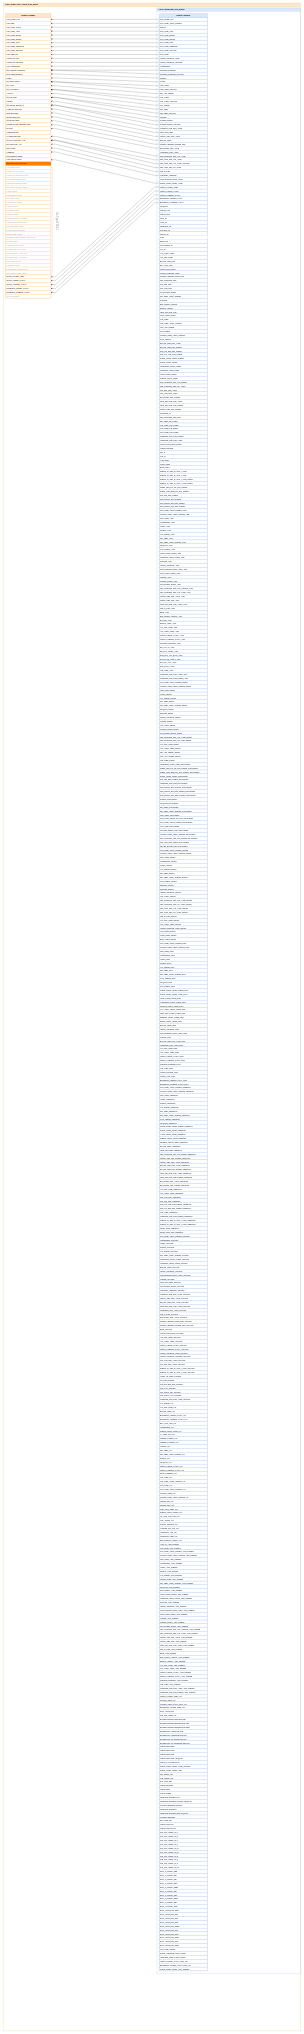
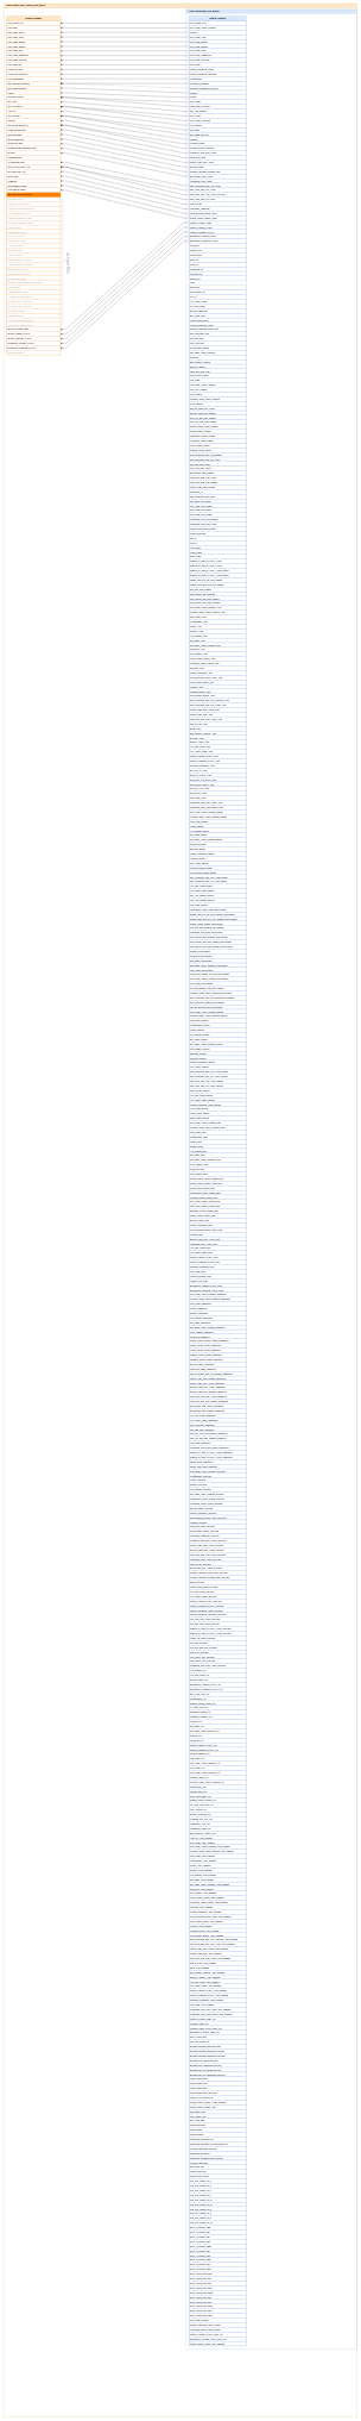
- <mxCell id="593" style="edgeStyle=entityRelationEdgeStyle;rounded=0;orthogonalLoop=1;jettySize=auto;html=1;exitX=0;exitY=0.5;exitDx=0;exitDy=0;entryX=1;entryY=0.5;entryDx=0;entryDy=0;" edge="1" parent="2" source="101" target="17"><mxGeometry relative="1" as="geometry" /></mxCell>
+ <mxCell id="593" style="edgeStyle=entityRelationEdgeStyle;rounded=0;orthogonalLoop=1;jettySize=auto;html=1;exitX=0;exitY=0.5;exitDx=0;exitDy=0;entryX=1;entryY=0.5;entryDx=0;entryDy=0;dashed=1;" edge="1" parent="2" source="101" target="17"><mxGeometry relative="1" as="geometry" /></mxCell>
+ <mxCell id="619" style="edgeStyle=entityRelationEdgeStyle;rounded=0;orthogonalLoop=1;jettySize=auto;html=1;exitX=0;exitY=0.5;exitDx=0;exitDy=0;" edge="1" parent="2" source="128" target="39"><mxGeometry relative="1" as="geometry" /></mxCell>
- <mxCell id="487" value="Seqnum_Name_Aries_Planning" style="text;strokeColor=#7EA6E0;fillColor=none;align=left;verticalAlign=top;spacingLeft=4;spacingRight=4;overflow=hidden;rotatable=0;points=[[0,0.5],[1,0.5]];portConstraint=eastwest;fontFamily=Consolas;" vertex="1" parent="86"><mxGeometry y="10426" width="321" height="26" as="geometry" /></mxCell>
+ <mxCell id="487" value="Pad_Name_Aries_Planning" style="text;strokeColor=#7EA6E0;fillColor=none;align=left;verticalAlign=top;spacingLeft=4;spacingRight=4;overflow=hidden;rotatable=0;points=[[0,0.5],[1,0.5]];portConstraint=eastwest;fontFamily=Consolas;" vertex="1" parent="86"><mxGeometry y="10426" width="321" height="26" as="geometry" /></mxCell>
